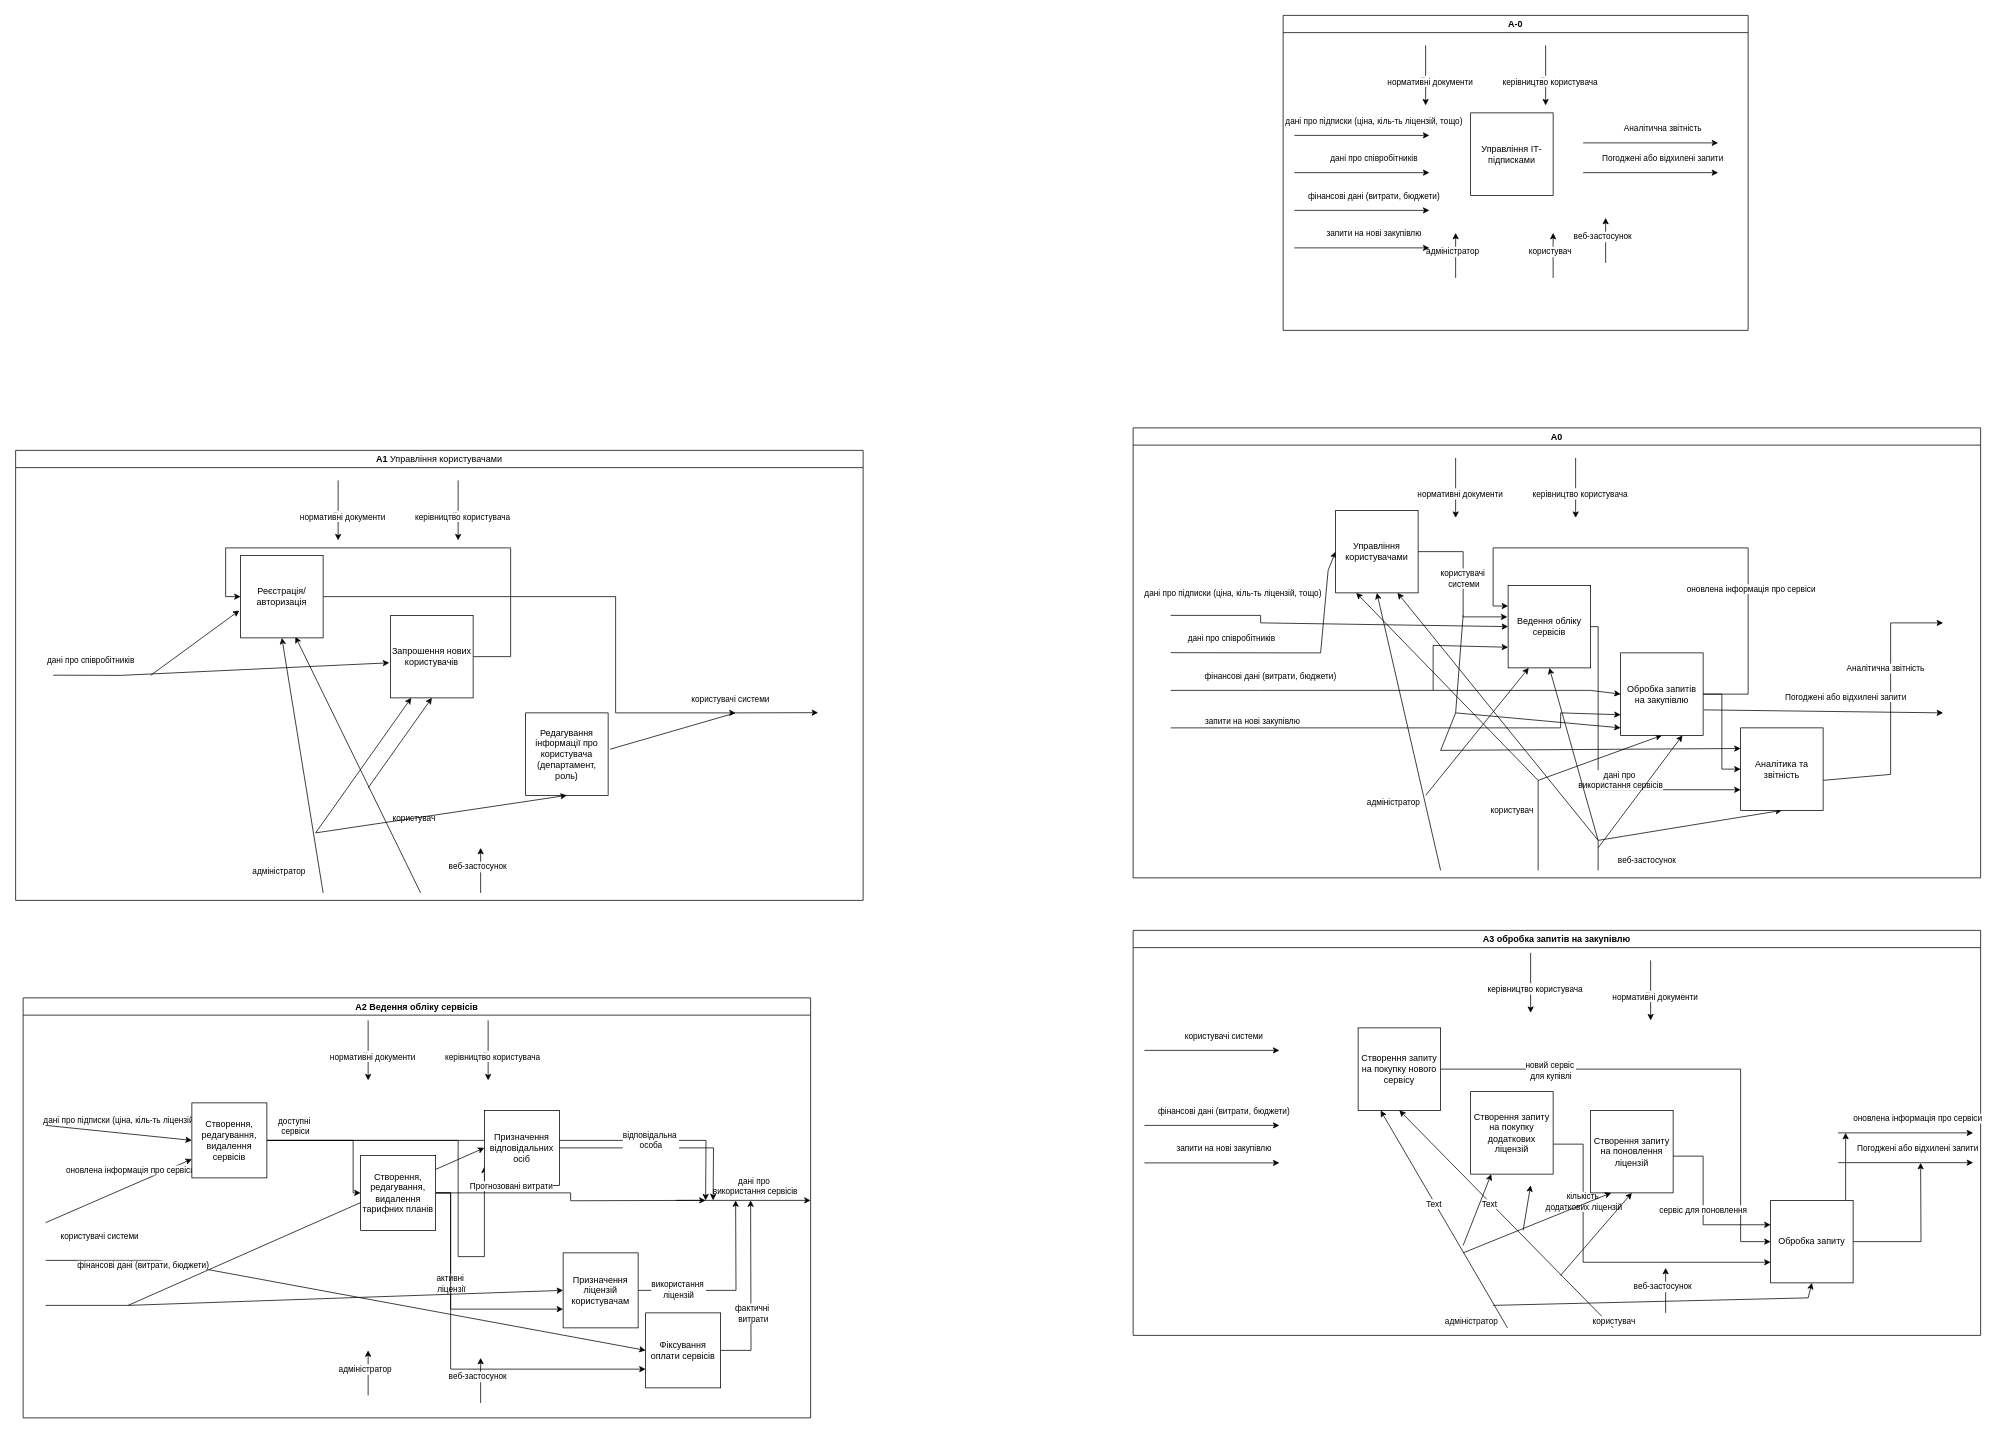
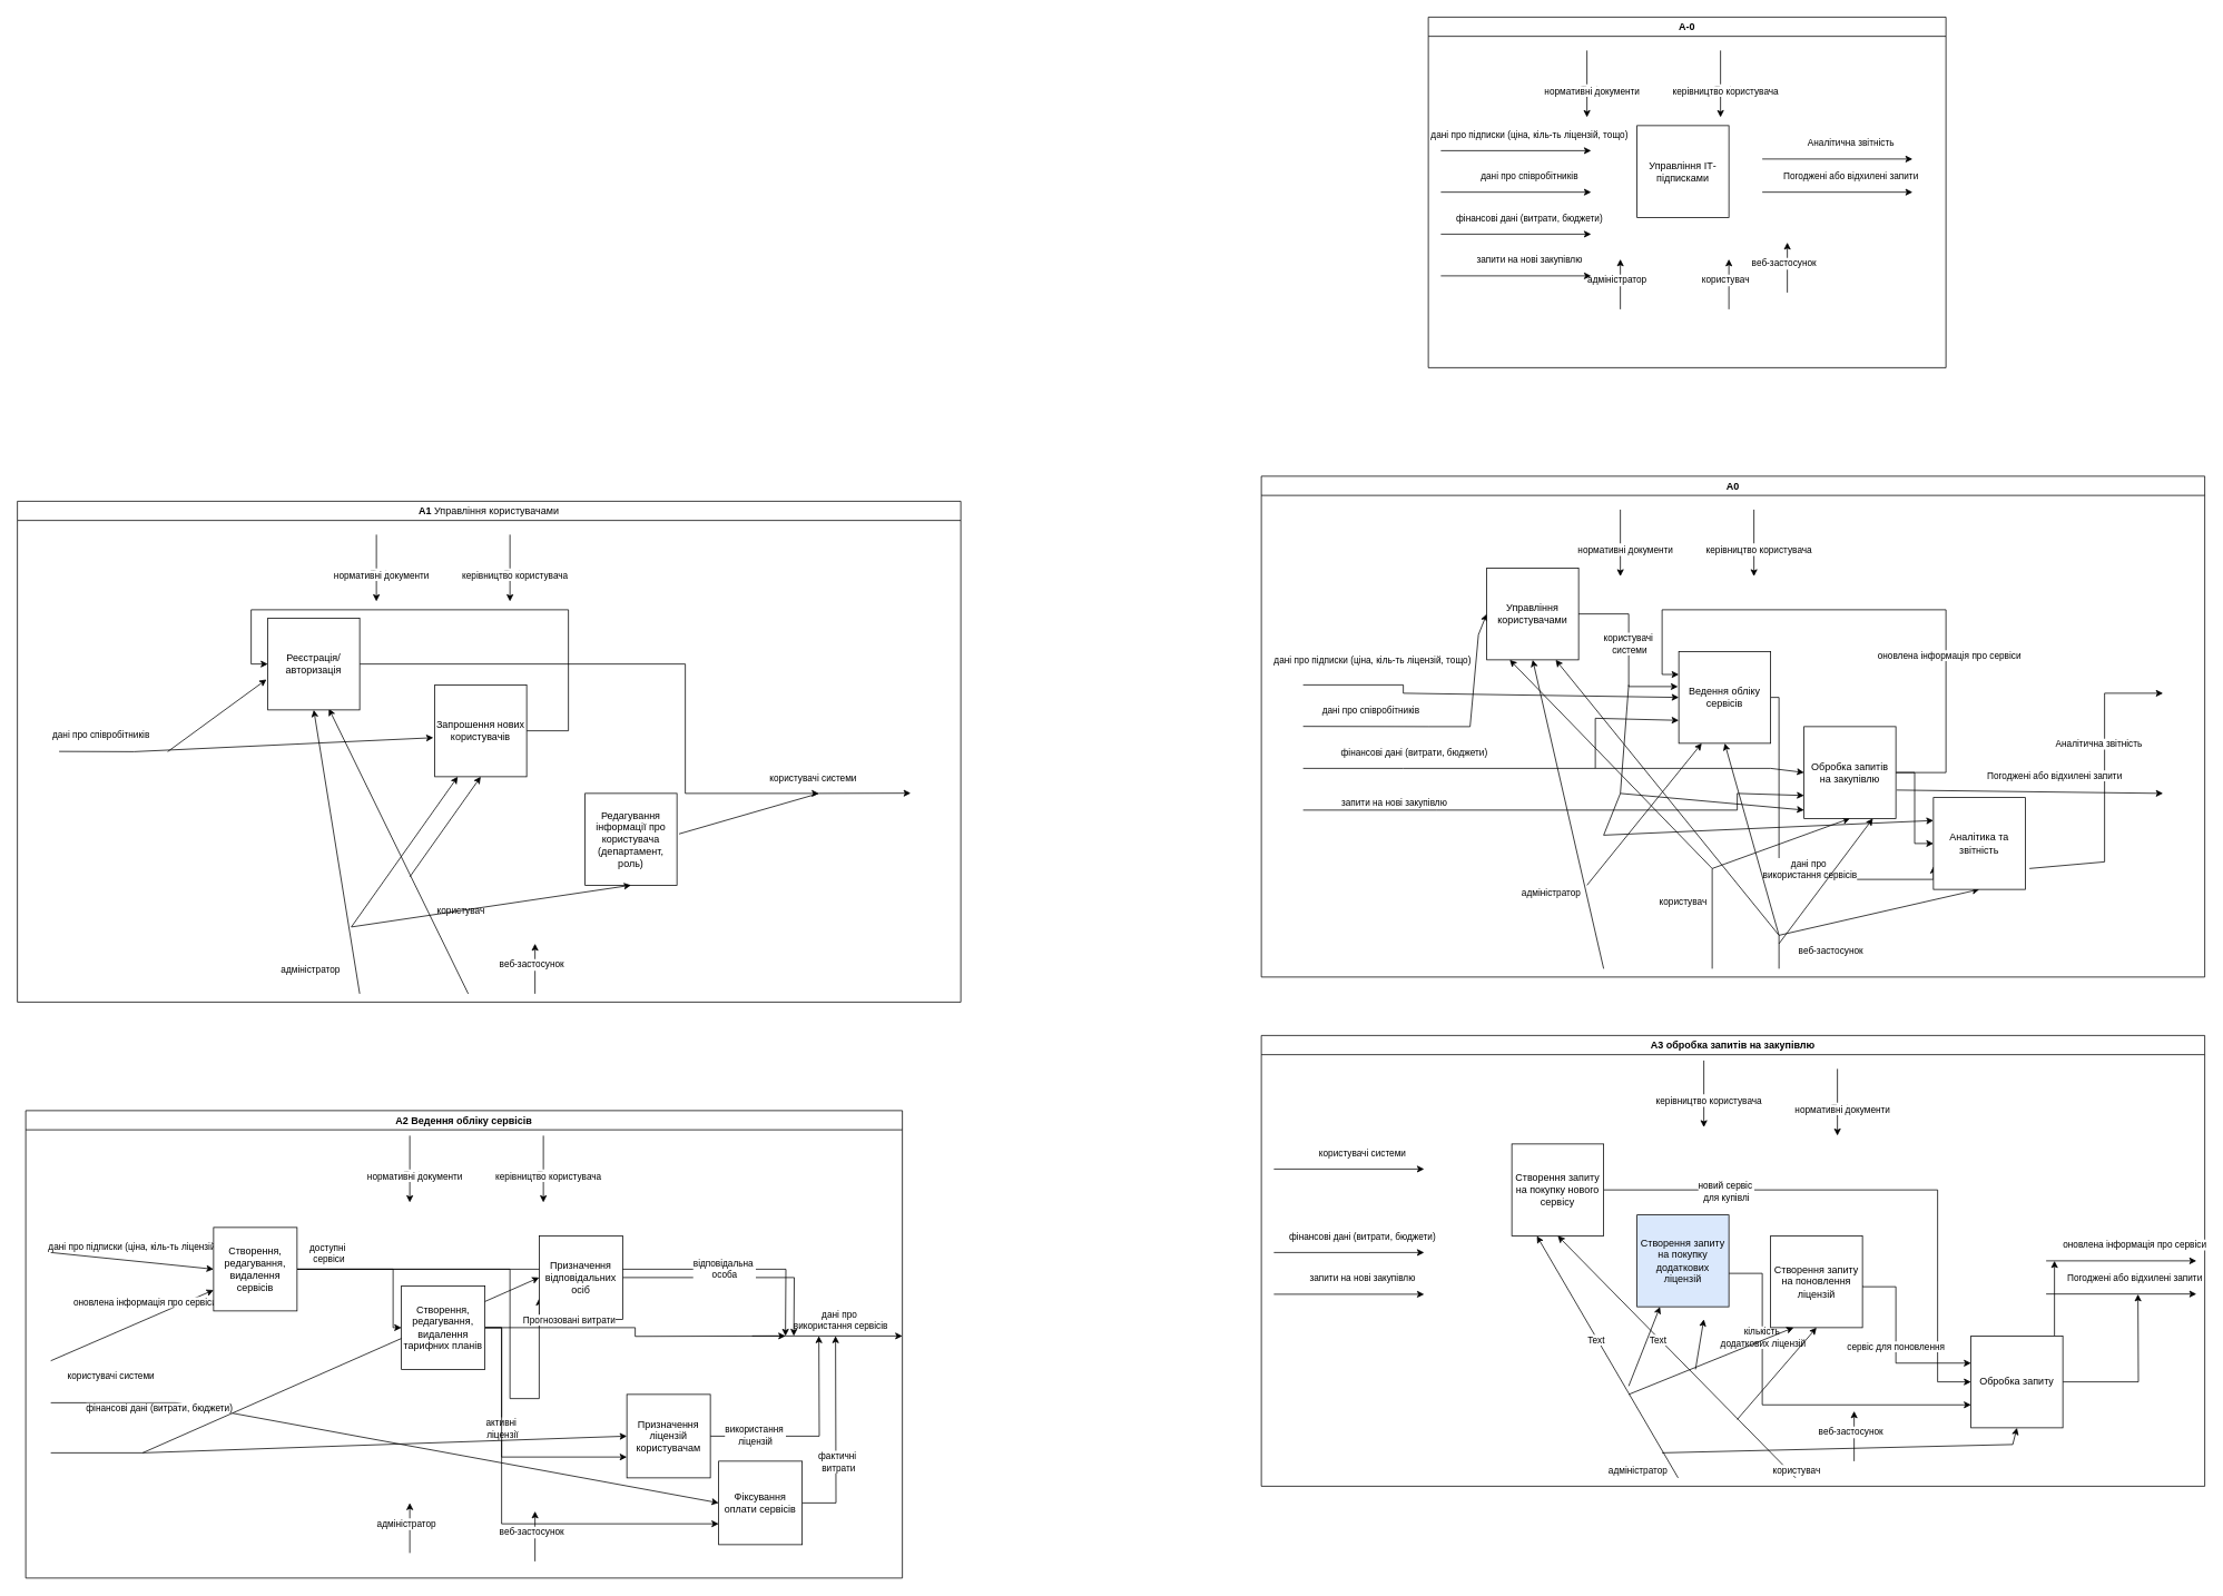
- <mxCell id="63" value="Аналітика та звітність" style="whiteSpace=wrap;html=1;aspect=fixed;" parent="31" vertex="1"><mxGeometry x="810" y="400" width="110" height="110" as="geometry" /></mxCell>
+ <mxCell id="63" value="Аналітика та звітність" style="whiteSpace=wrap;html=1;aspect=fixed;" parent="31" vertex="1"><mxGeometry x="805" y="385" width="110" height="110" as="geometry" /></mxCell>
- <mxCell id="177" value="Створення запиту на покупку додаткових ліцензій" style="whiteSpace=wrap;html=1;aspect=fixed;" vertex="1" parent="146"><mxGeometry x="450" y="215" width="110" height="110" as="geometry" /></mxCell>
+ <mxCell id="177" value="Створення запиту на покупку додаткових ліцензій" style="whiteSpace=wrap;html=1;aspect=fixed;fillColor=#dae8fc;" vertex="1" parent="146"><mxGeometry x="450" y="215" width="110" height="110" as="geometry" /></mxCell>
